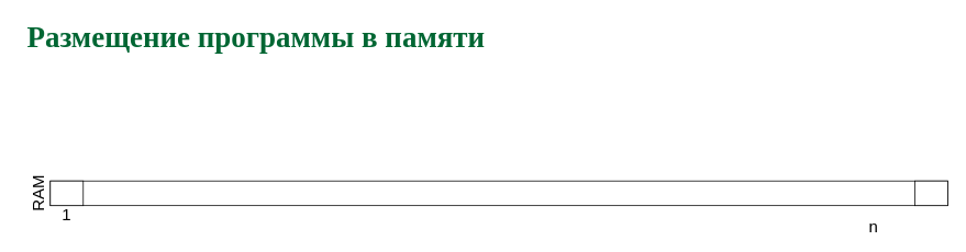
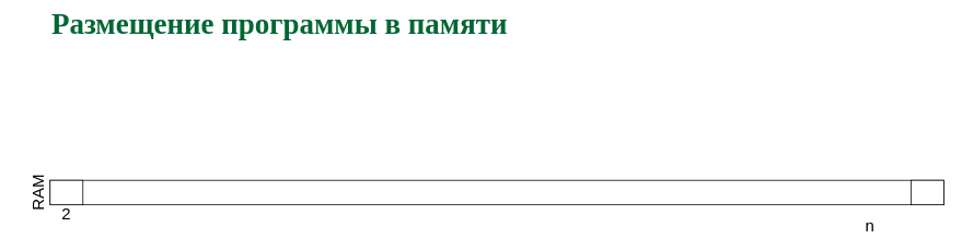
- <mxCell id="8" value="&lt;b style=&quot;color: rgb(0 , 102 , 51) ; font-family: &amp;#34;garamond&amp;#34; ; font-size: 36px&quot;&gt;Размещение программы в памяти&lt;br&gt;&lt;/b&gt;" style="text;html=1;align=left;verticalAlign=middle;whiteSpace=wrap;rounded=0;" parent="1" vertex="1"><mxGeometry x="30" y="35" width="920" height="20" as="geometry" /></mxCell>
+ <mxCell id="8" value="&lt;b style=&quot;color: rgb(0 , 102 , 51) ; font-family: &amp;#34;garamond&amp;#34; ; font-size: 36px&quot;&gt;Размещение программы в памяти&lt;br&gt;&lt;/b&gt;" style="text;html=1;align=left;verticalAlign=middle;whiteSpace=wrap;rounded=0;" parent="1" vertex="1"><mxGeometry x="60" y="20" width="920" height="20" as="geometry" /></mxCell>
- <mxCell id="3" value="&lt;font style=&quot;font-size: 20px&quot;&gt;1&lt;/font&gt;" style="text;html=1;strokeColor=none;fillColor=none;align=center;verticalAlign=middle;whiteSpace=wrap;rounded=0;" parent="1" vertex="1"><mxGeometry x="60" y="250" width="40" height="20" as="geometry" /></mxCell>
+ <mxCell id="3" value="&lt;font style=&quot;font-size: 20px&quot;&gt;2&lt;/font&gt;" style="text;html=1;strokeColor=none;fillColor=none;align=center;verticalAlign=middle;whiteSpace=wrap;rounded=0;" parent="1" vertex="1"><mxGeometry x="60" y="250" width="40" height="20" as="geometry" /></mxCell>
